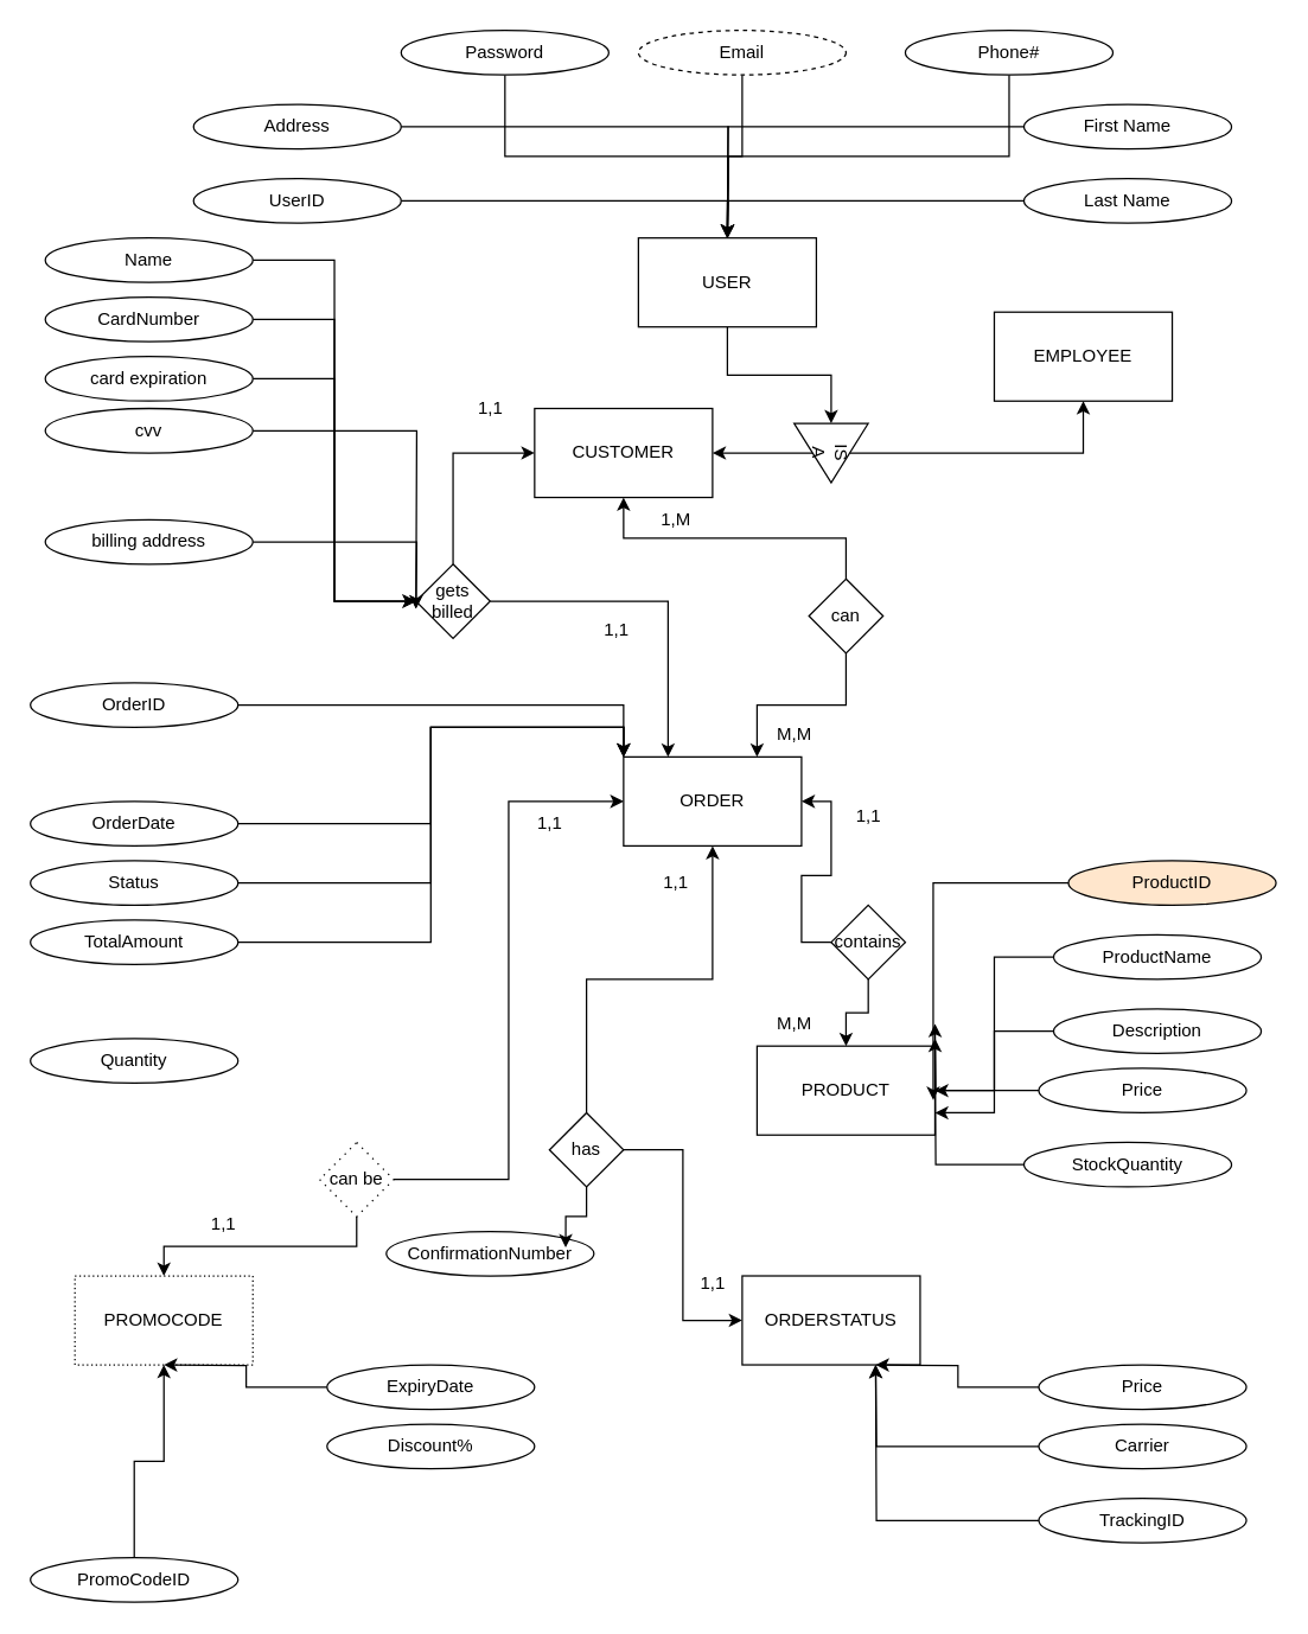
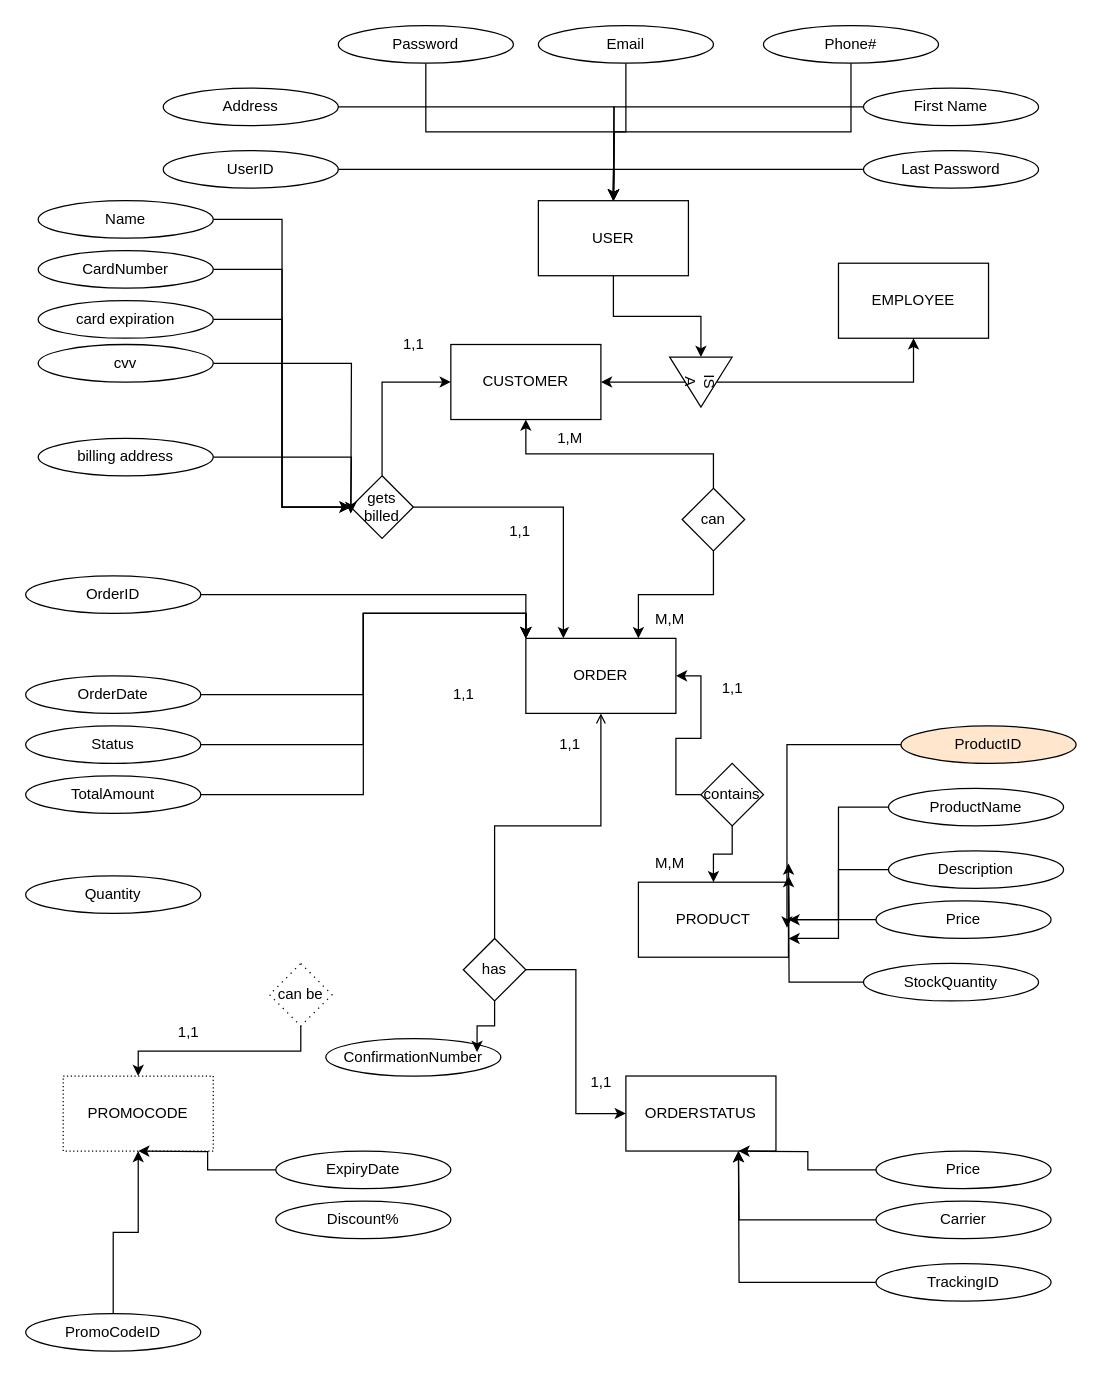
- <mxCell id="34" value="Email" style="ellipse;whiteSpace=wrap;html=1;dashed=1;" parent="1" vertex="1"><mxGeometry x="430" y="20" width="140" height="30" as="geometry" /></mxCell>
+ <mxCell id="34" value="Email" style="ellipse;whiteSpace=wrap;html=1;" parent="1" vertex="1"><mxGeometry x="430" y="20" width="140" height="30" as="geometry" /></mxCell>
- <mxCell id="30" value="Last Name" style="ellipse;whiteSpace=wrap;html=1;" parent="1" vertex="1"><mxGeometry x="690" y="120" width="140" height="30" as="geometry" /></mxCell>
+ <mxCell id="30" value="Last Password" style="ellipse;whiteSpace=wrap;html=1;" parent="1" vertex="1"><mxGeometry x="690" y="120" width="140" height="30" as="geometry" /></mxCell>
- <mxCell id="10" style="edgeStyle=orthogonalEdgeStyle;rounded=0;orthogonalLoop=1;jettySize=auto;html=1;exitX=0.5;exitY=0;exitDx=0;exitDy=0;entryX=0.5;entryY=1;entryDx=0;entryDy=0;" edge="1" parent="1" source="11" target="12"><mxGeometry relative="1" as="geometry" /></mxCell>
+ <mxCell id="10" style="edgeStyle=orthogonalEdgeStyle;rounded=0;orthogonalLoop=1;jettySize=auto;html=1;exitX=0.5;exitY=0;exitDx=0;exitDy=0;entryX=0.5;entryY=1;entryDx=0;entryDy=0;endArrow=open;" edge="1" parent="1" source="11" target="12"><mxGeometry relative="1" as="geometry" /></mxCell>
- <mxCell id="20" style="edgeStyle=orthogonalEdgeStyle;rounded=0;orthogonalLoop=1;jettySize=auto;html=1;exitX=1;exitY=0.5;exitDx=0;exitDy=0;entryX=0;entryY=0.5;entryDx=0;entryDy=0;" edge="1" parent="1" source="21" target="12"><mxGeometry relative="1" as="geometry" /></mxCell>
